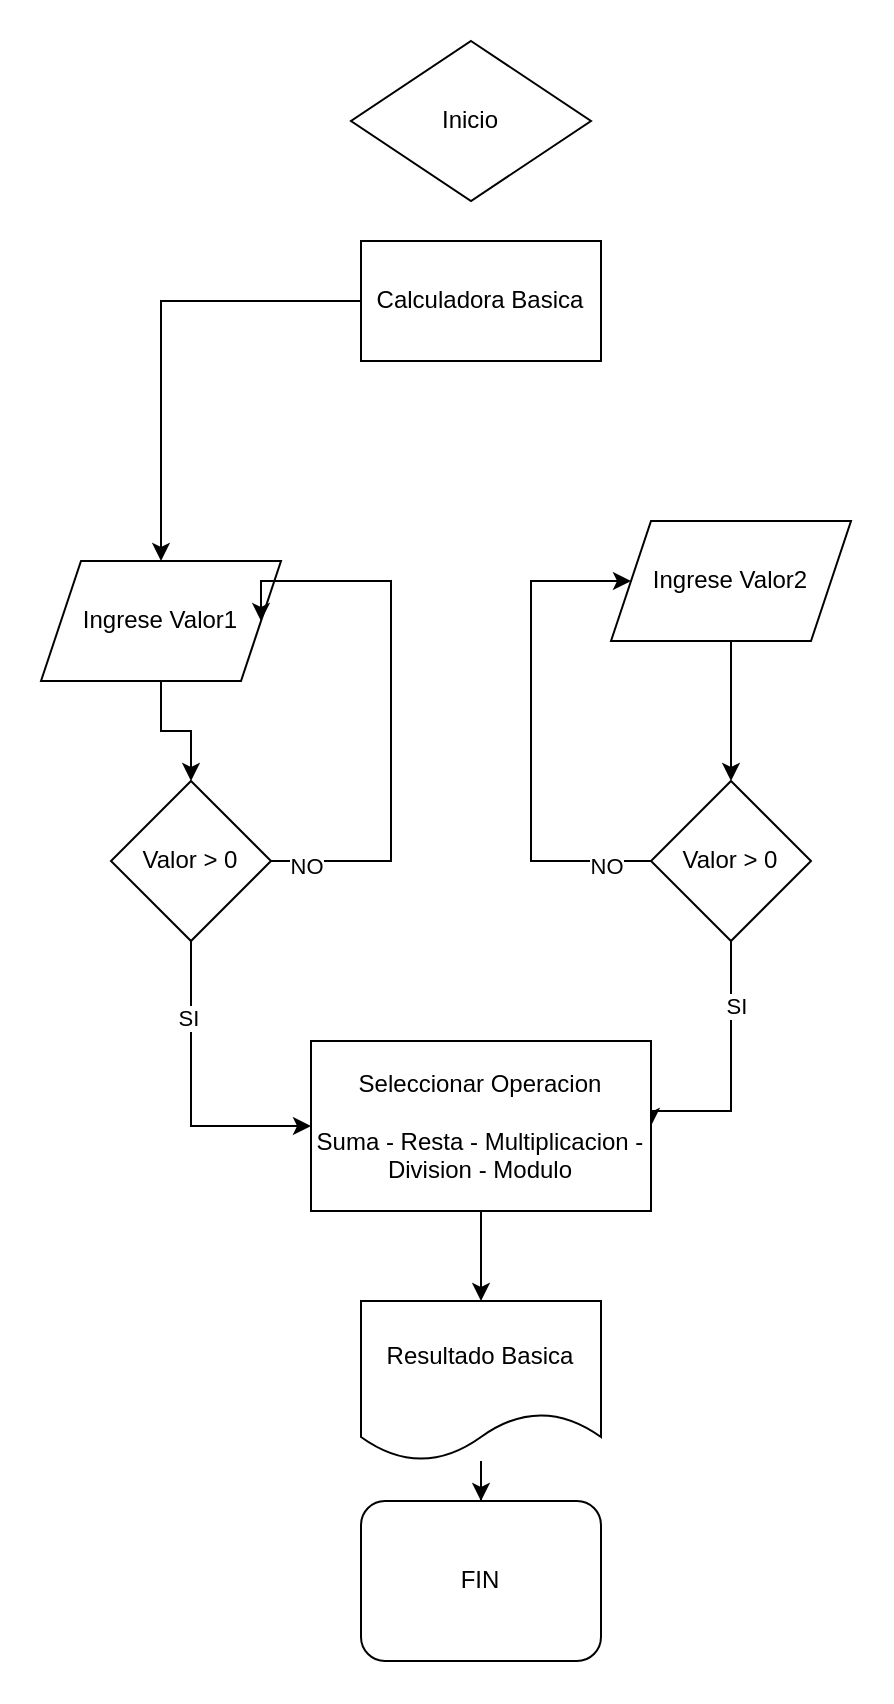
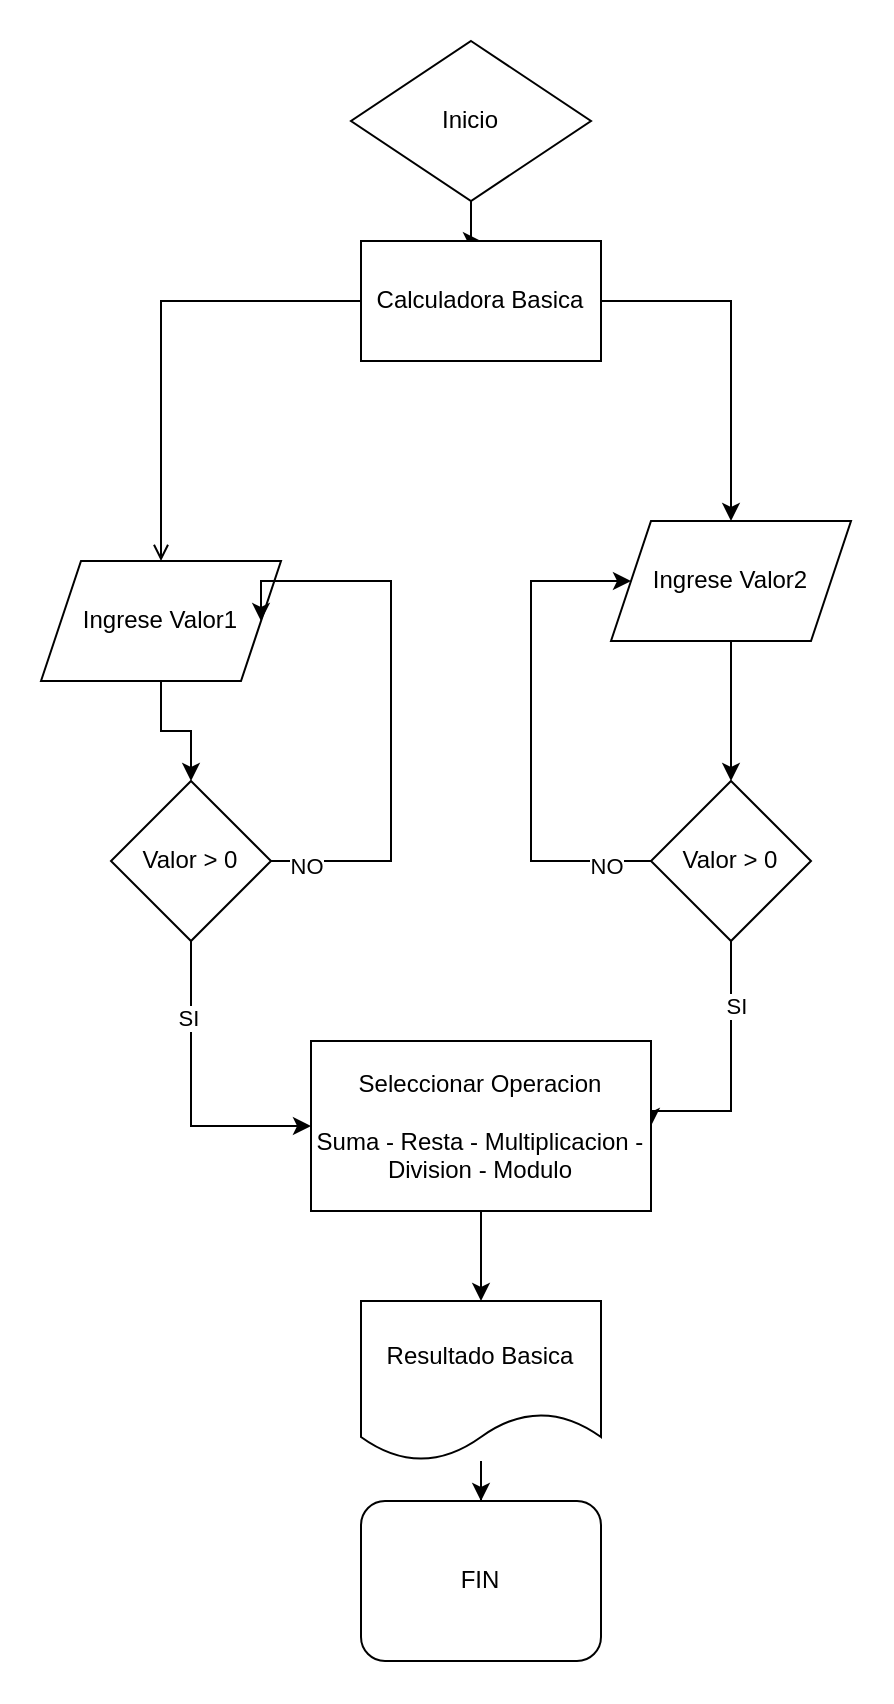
+ <mxCell id="2" style="edgeStyle=orthogonalEdgeStyle;rounded=0;orthogonalLoop=1;jettySize=auto;html=1;entryX=0.5;entryY=0;entryDx=0;entryDy=0;" edge="1" parent="1" source="3" target="10"><mxGeometry relative="1" as="geometry" /></mxCell>
+ <mxCell id="9" style="edgeStyle=orthogonalEdgeStyle;rounded=0;orthogonalLoop=1;jettySize=auto;html=1;entryX=0.5;entryY=0;entryDx=0;entryDy=0;" edge="1" parent="1" source="10" target="7"><mxGeometry relative="1" as="geometry" /></mxCell>
- <mxCell id="8" style="edgeStyle=orthogonalEdgeStyle;rounded=0;orthogonalLoop=1;jettySize=auto;html=1;" edge="1" parent="1" source="10" target="5"><mxGeometry relative="1" as="geometry" /></mxCell>
+ <mxCell id="8" style="edgeStyle=orthogonalEdgeStyle;rounded=0;orthogonalLoop=1;jettySize=auto;html=1;endArrow=open;" edge="1" parent="1" source="10" target="5"><mxGeometry relative="1" as="geometry" /></mxCell>
